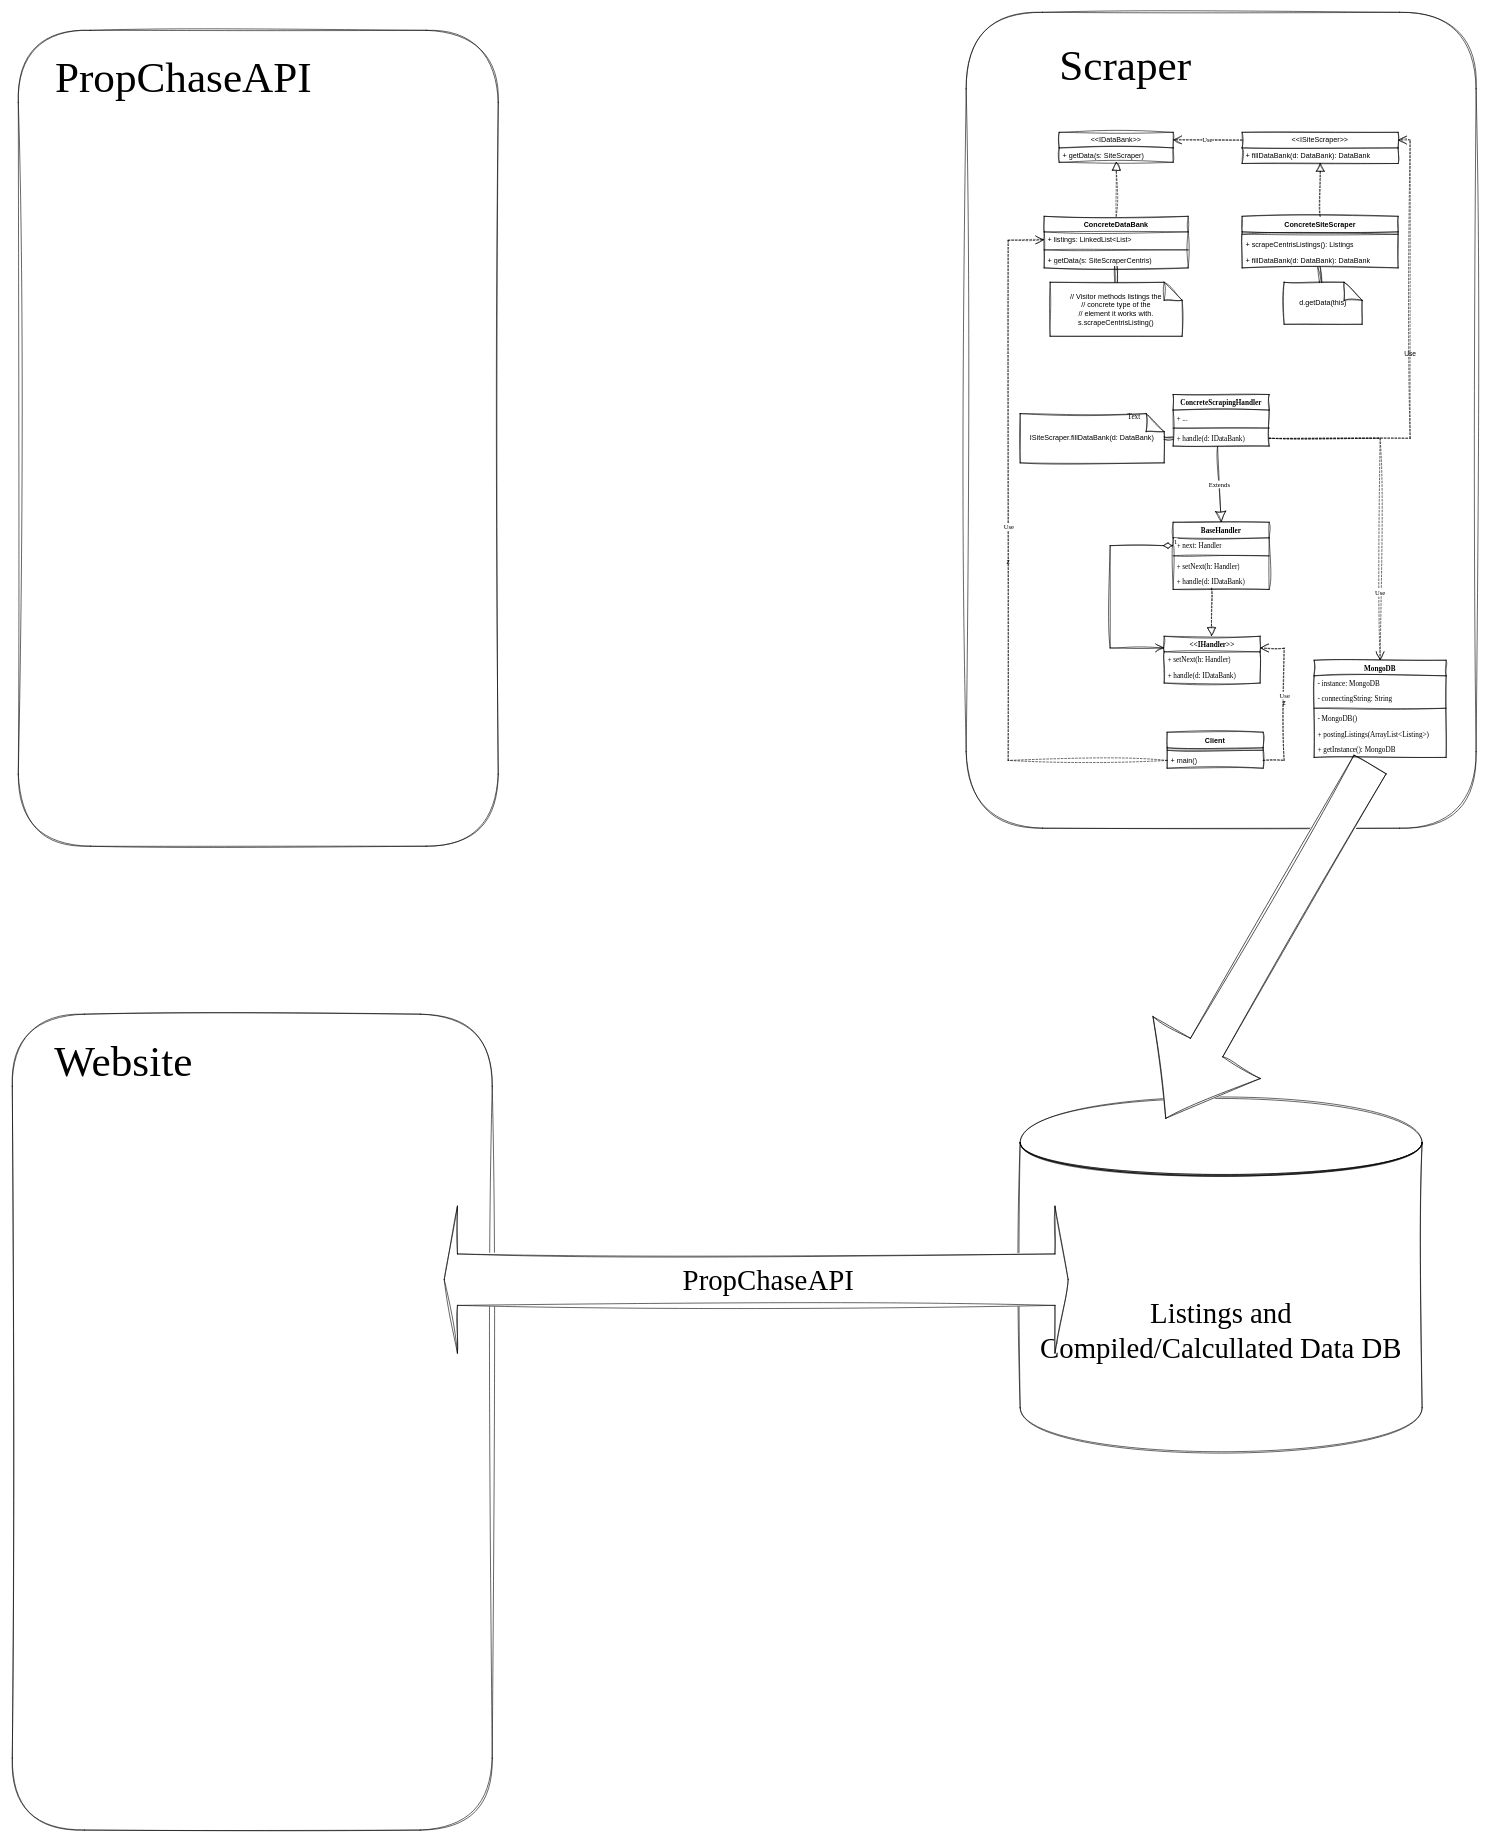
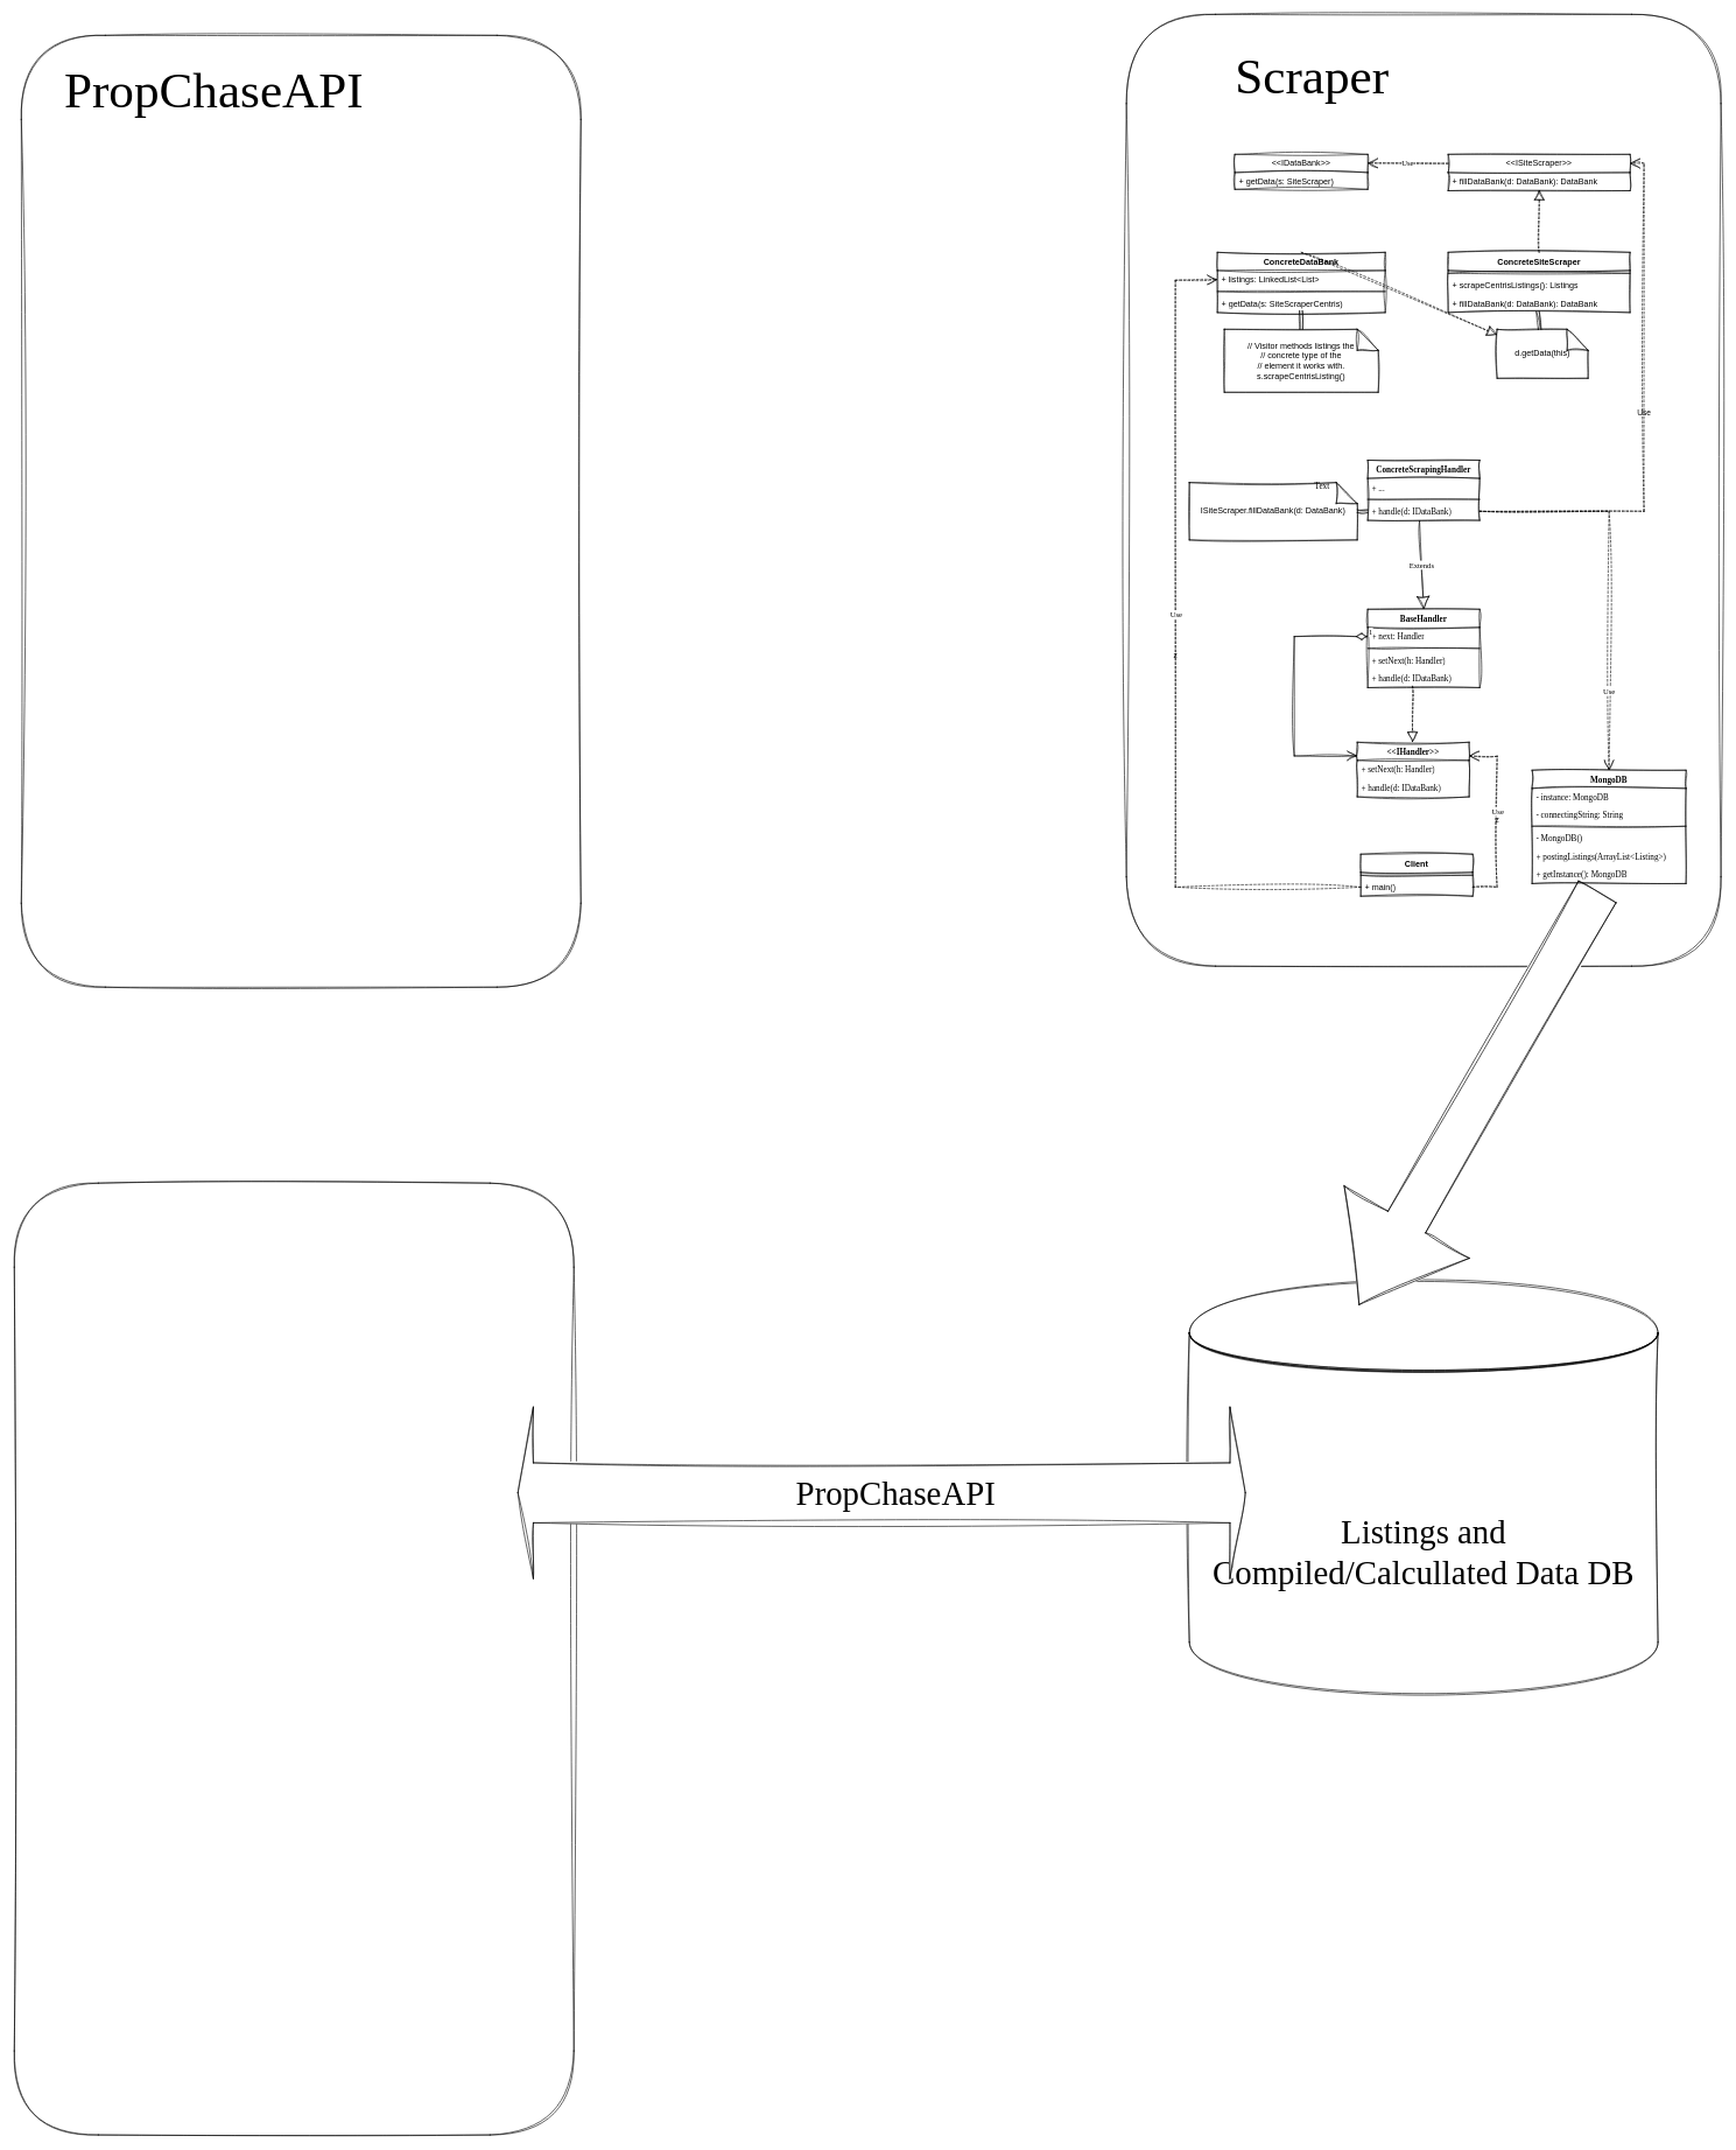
- <mxCell id="9" value="" style="endArrow=block;dashed=1;endFill=0;endSize=12;html=1;rounded=0;exitX=0.5;exitY=0;exitDx=0;exitDy=0;entryX=0.501;entryY=0.964;entryDx=0;entryDy=0;entryPerimeter=0;labelBackgroundColor=none;fontColor=default;sketch=1;curveFitting=1;jiggle=2;" parent="1" source="3" target="8" edge="1"><mxGeometry width="160" relative="1" as="geometry"><mxPoint x="1920" y="330" as="sourcePoint" /><mxPoint x="2080" y="330" as="targetPoint" /></mxGeometry></mxCell>
+ <mxCell id="9" value="" style="endArrow=block;dashed=1;endFill=0;endSize=12;html=1;rounded=0;exitX=0.5;exitY=0;exitDx=0;exitDy=0;labelBackgroundColor=none;fontColor=default;sketch=1;curveFitting=1;jiggle=2;" parent="1" source="3" target="19" edge="1"><mxGeometry width="160" relative="1" as="geometry"><mxPoint x="1920" y="330" as="sourcePoint" /><mxPoint x="2080" y="330" as="targetPoint" /></mxGeometry></mxCell>
- <mxCell id="51" value="&lt;span style=&quot;font-size: 72px;&quot;&gt;Website&lt;/span&gt;" style="text;html=1;align=center;verticalAlign=middle;resizable=0;points=[];autosize=1;strokeColor=none;fillColor=none;fontFamily=Architects Daughter;fontSource=https%3A%2F%2Ffonts.googleapis.com%2Fcss%3Ffamily%3DArchitects%2BDaughter;" parent="1" vertex="1"><mxGeometry x="60" y="1720" width="290" height="100" as="geometry" /></mxCell>
